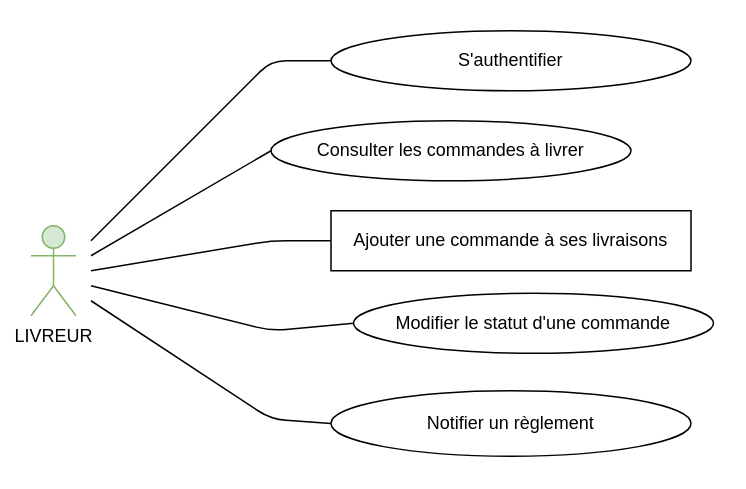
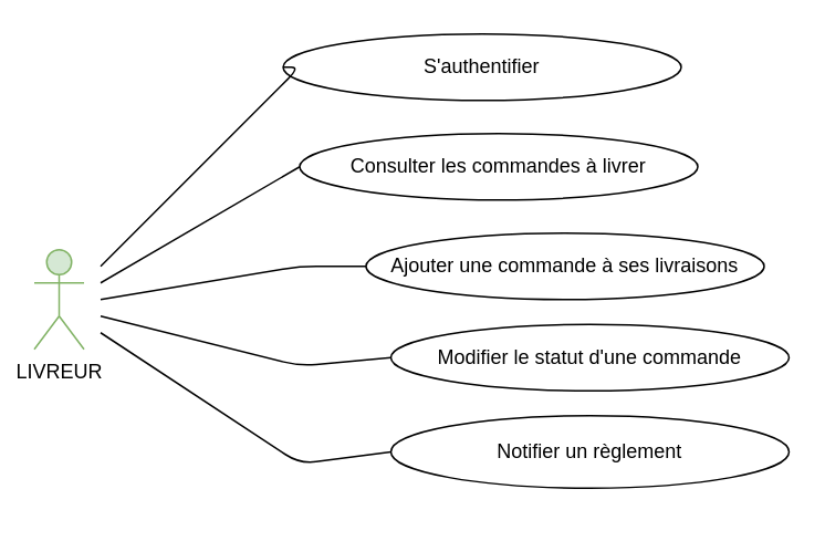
- <mxCell id="3" value="S'authentifier" style="ellipse;whiteSpace=wrap;html=1;" parent="1" vertex="1"><mxGeometry x="220" y="20" width="240" height="40" as="geometry" /></mxCell>
+ <mxCell id="3" value="S'authentifier" style="ellipse;whiteSpace=wrap;html=1;" parent="1" vertex="1"><mxGeometry x="170" y="20" width="240" height="40" as="geometry" /></mxCell>
- <mxCell id="5" value="Ajouter une commande à ses livraisons" style="whiteSpace=wrap;html=1;rounded=0;" parent="1" vertex="1"><mxGeometry x="220" y="140" width="240" height="40" as="geometry" /></mxCell>
+ <mxCell id="5" value="Ajouter une commande à ses livraisons" style="ellipse;whiteSpace=wrap;html=1;" parent="1" vertex="1"><mxGeometry x="220" y="140" width="240" height="40" as="geometry" /></mxCell>
- <mxCell id="7" value="Notifier un règlement" style="ellipse;whiteSpace=wrap;html=1;aspect=fixed;" parent="1" vertex="1"><mxGeometry x="220" y="260" width="240" height="43.65" as="geometry" /></mxCell>
+ <mxCell id="7" value="Notifier un règlement" style="ellipse;whiteSpace=wrap;html=1;aspect=fixed;" parent="1" vertex="1"><mxGeometry x="235" y="250" width="240" height="43.65" as="geometry" /></mxCell>
